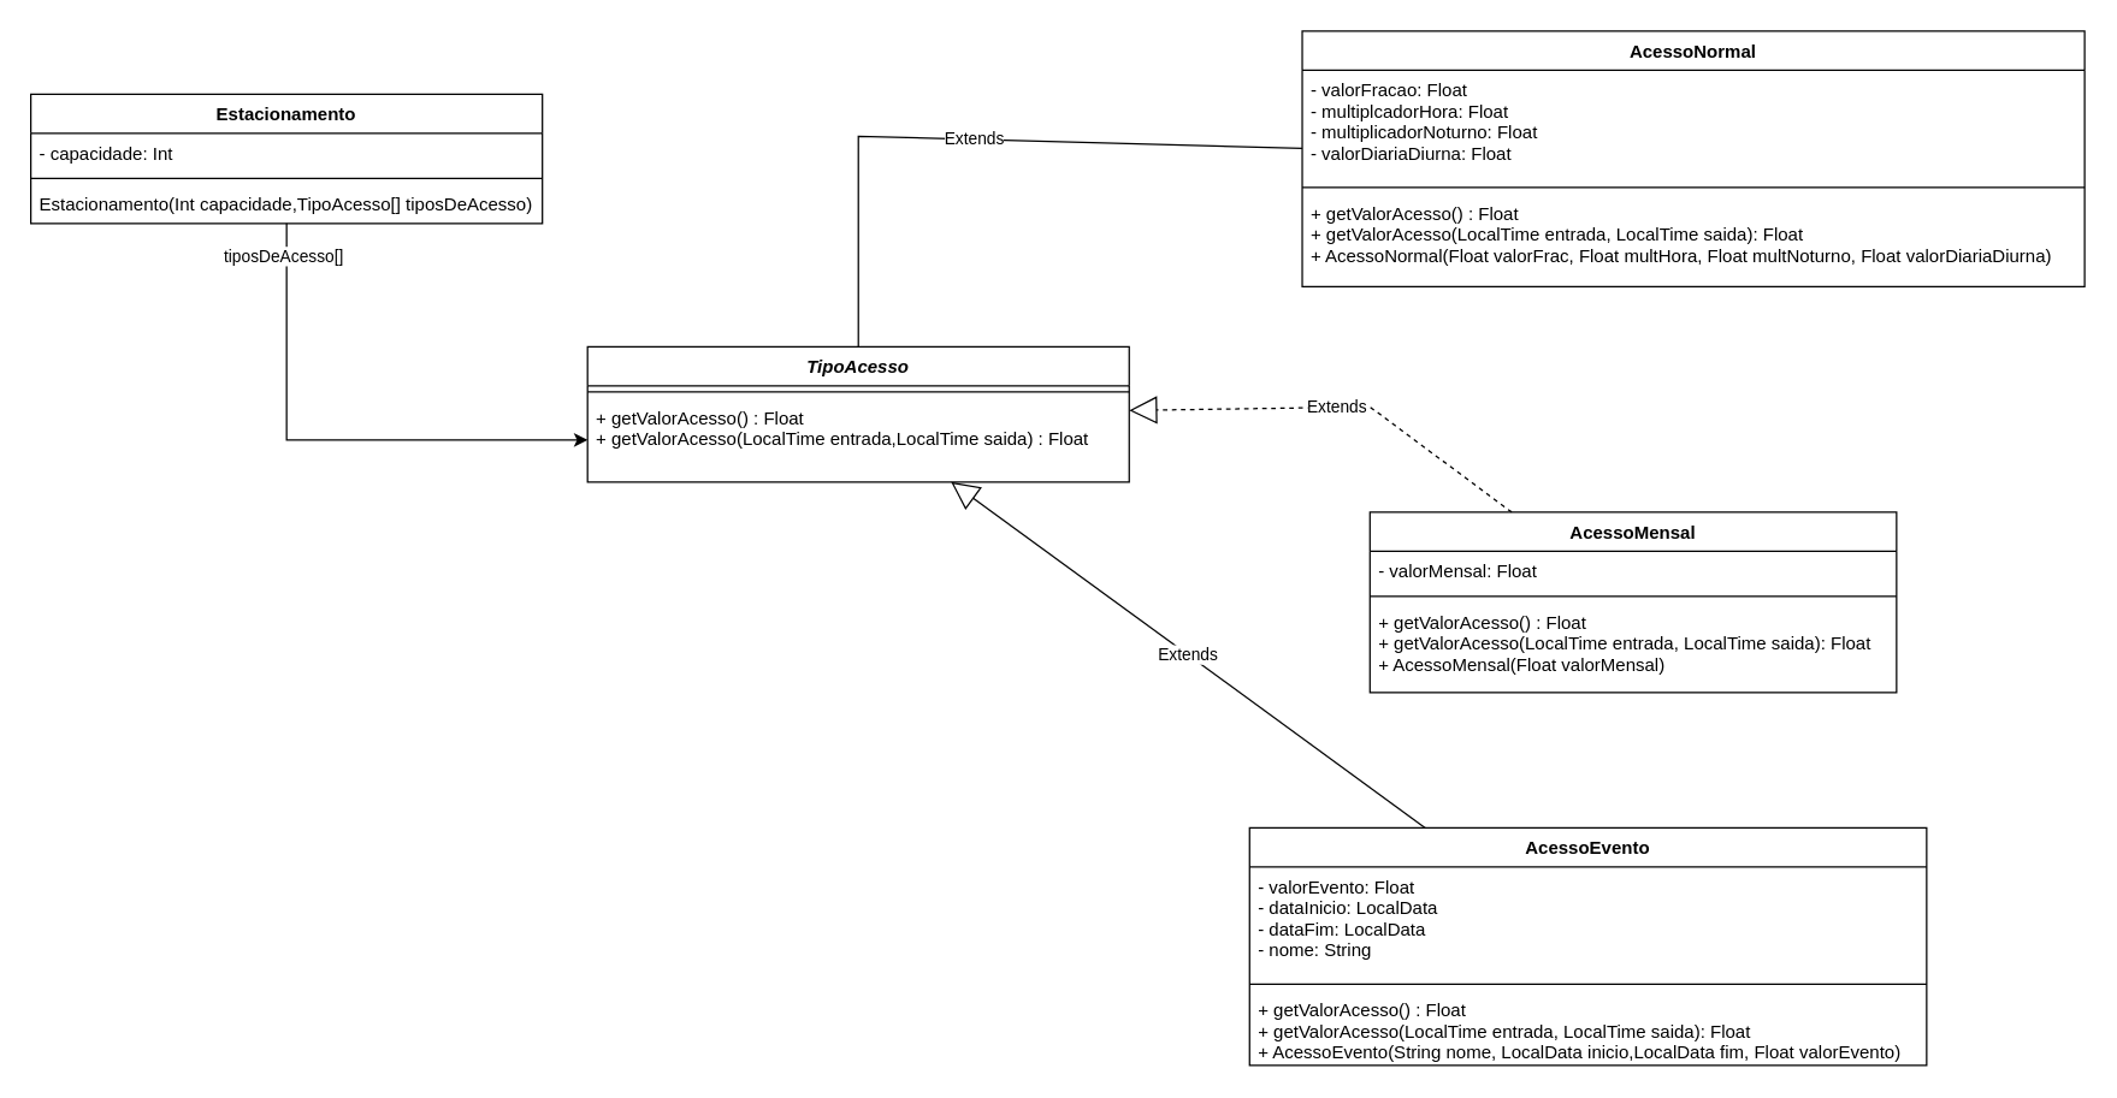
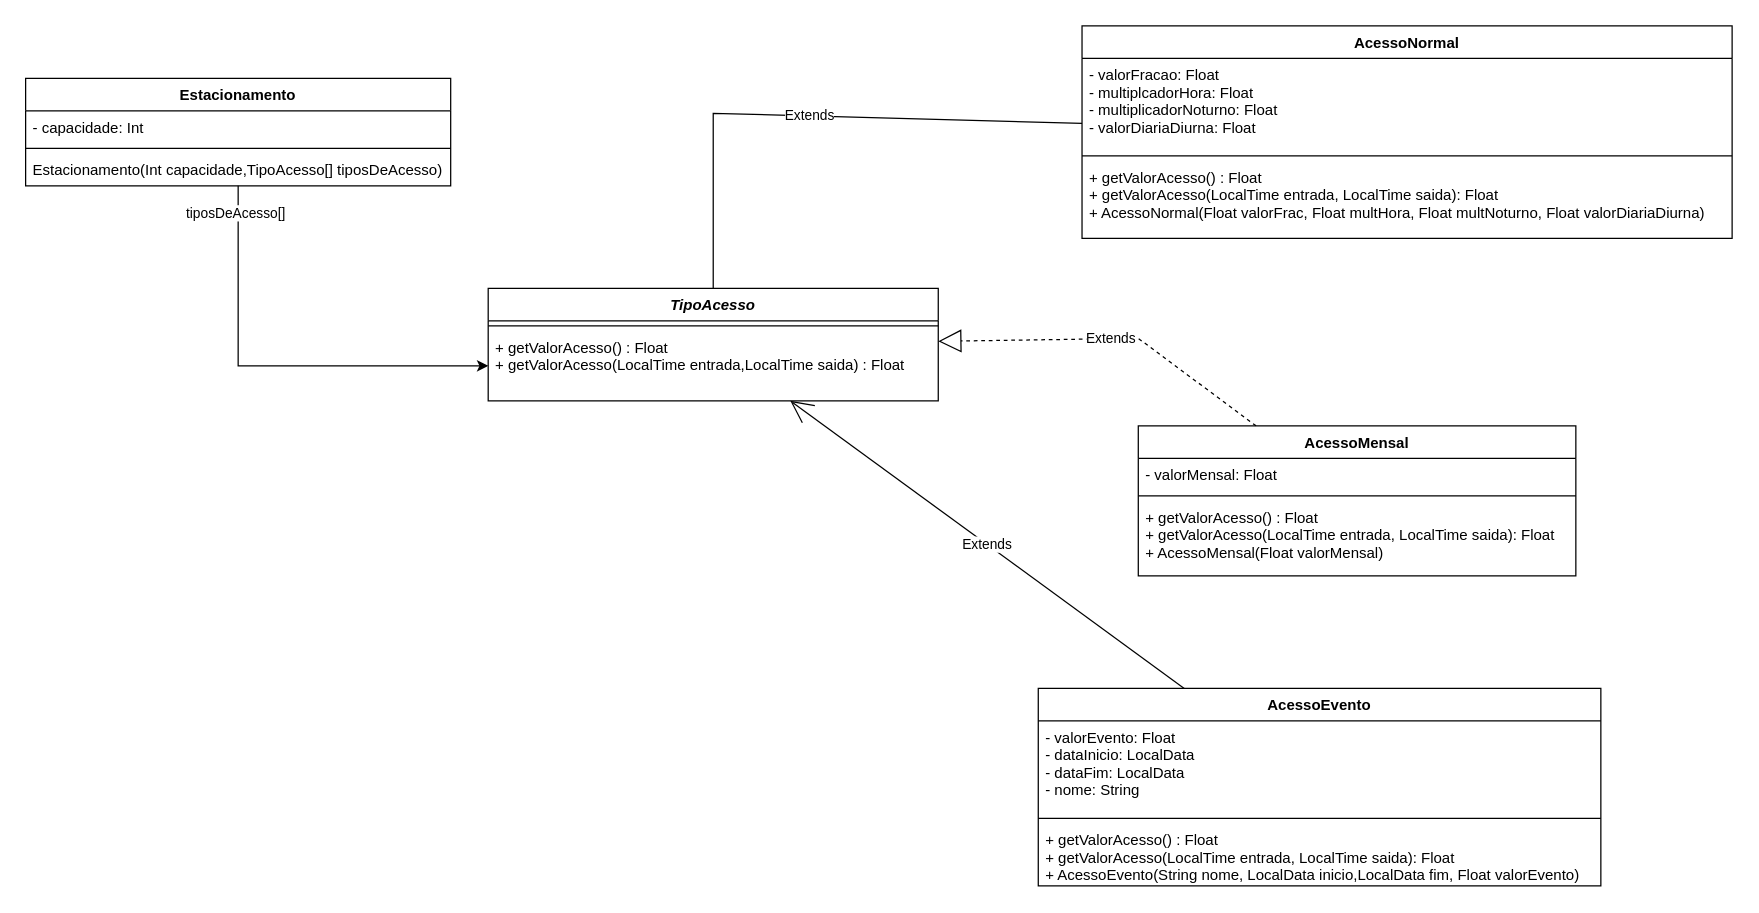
- <mxCell id="25" value="Extends" style="endArrow=block;endSize=16;endFill=0;html=1;rounded=0;" edge="1" parent="1" source="19" target="8"><mxGeometry width="160" relative="1" as="geometry"><mxPoint x="630" y="480" as="sourcePoint" /><mxPoint x="790" y="480" as="targetPoint" /></mxGeometry></mxCell>
+ <mxCell id="25" value="Extends" style="endArrow=open;endSize=16;endFill=0;html=1;rounded=0;" edge="1" parent="1" source="19" target="8"><mxGeometry width="160" relative="1" as="geometry"><mxPoint x="630" y="480" as="sourcePoint" /><mxPoint x="790" y="480" as="targetPoint" /></mxGeometry></mxCell>
